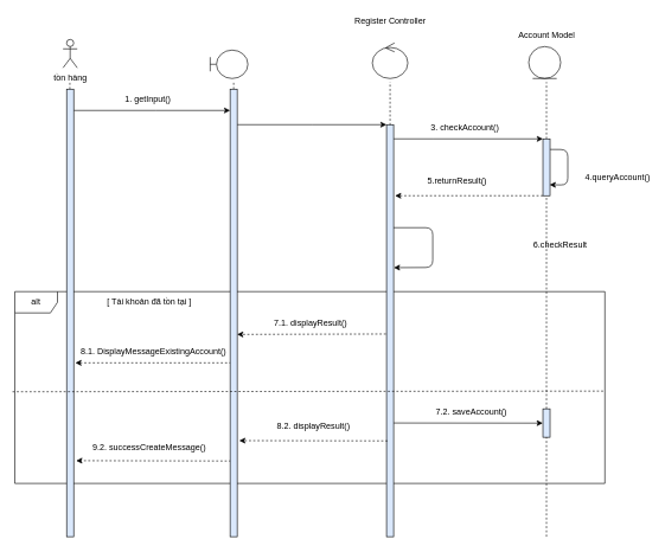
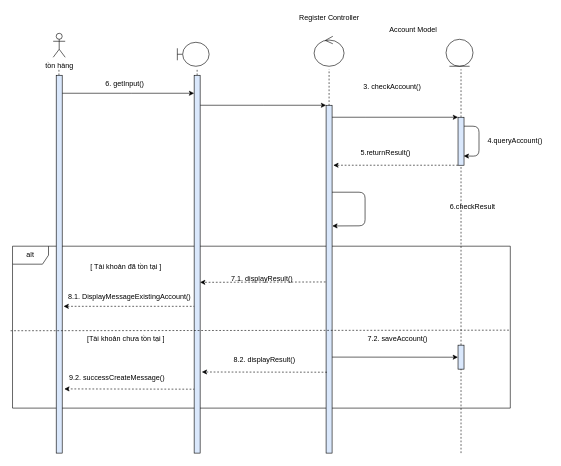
- <mxCell id="19" value="Account Model" style="text;html=1;align=center;verticalAlign=middle;resizable=0;points=[];autosize=1;strokeColor=none;fillColor=none;" parent="1" vertex="1"><mxGeometry x="723" y="40" width="90" height="20" as="geometry" /></mxCell>
+ <mxCell id="19" value="Account Model" style="text;html=1;align=center;verticalAlign=middle;resizable=0;points=[];autosize=1;strokeColor=none;fillColor=none;" parent="1" vertex="1"><mxGeometry x="643" y="40" width="90" height="20" as="geometry" /></mxCell>
- <mxCell id="9" value="1. getInput()" style="text;html=1;align=center;verticalAlign=middle;resizable=0;points=[];autosize=1;strokeColor=none;fillColor=none;" parent="1" vertex="1"><mxGeometry x="167" y="130" width="80" height="20" as="geometry" /></mxCell>
+ <mxCell id="9" value="6. getInput()" style="text;html=1;align=center;verticalAlign=middle;resizable=0;points=[];autosize=1;strokeColor=none;fillColor=none;" parent="1" vertex="1"><mxGeometry x="167" y="130" width="80" height="20" as="geometry" /></mxCell>
- <mxCell id="15" value="3. checkAccount()" style="text;html=1;align=center;verticalAlign=middle;resizable=0;points=[];autosize=1;strokeColor=none;fillColor=none;" parent="1" vertex="1"><mxGeometry x="598" y="170" width="110" height="20" as="geometry" /></mxCell>
+ <mxCell id="15" value="3. checkAccount()" style="text;html=1;align=center;verticalAlign=middle;resizable=0;points=[];autosize=1;strokeColor=none;fillColor=none;" parent="1" vertex="1"><mxGeometry x="598" y="135" width="110" height="20" as="geometry" /></mxCell>
- <mxCell id="22" value="4.queryAccount()" style="text;html=1;align=center;verticalAlign=middle;resizable=0;points=[];autosize=1;strokeColor=none;fillColor=none;" parent="1" vertex="1"><mxGeometry x="813" y="240" width="110" height="20" as="geometry" /></mxCell>
+ <mxCell id="22" value="4.queryAccount()" style="text;html=1;align=center;verticalAlign=middle;resizable=0;points=[];autosize=1;strokeColor=none;fillColor=none;" parent="1" vertex="1"><mxGeometry x="803" y="225" width="110" height="20" as="geometry" /></mxCell>
- <mxCell id="31" value="[ Tài khoản đã tồn tại ]" style="text;html=1;align=center;verticalAlign=middle;resizable=0;points=[];autosize=1;strokeColor=none;fillColor=none;" parent="1" vertex="1"><mxGeometry x="139.18" y="410" width="140" height="30" as="geometry" /></mxCell>
+ <mxCell id="31" value="[ Tài khoản đã tồn tại ]" style="text;html=1;align=center;verticalAlign=middle;resizable=0;points=[];autosize=1;strokeColor=none;fillColor=none;" parent="1" vertex="1"><mxGeometry x="139.18" y="430" width="140" height="30" as="geometry" /></mxCell>
- <mxCell id="33" value="7.1. displayResult()" style="text;html=1;align=center;verticalAlign=middle;resizable=0;points=[];autosize=1;strokeColor=none;fillColor=none;" parent="1" vertex="1"><mxGeometry x="375.7" y="445" width="120" height="20" as="geometry" /></mxCell>
+ <mxCell id="33" value="7.1. displayResult()" style="text;html=1;align=center;verticalAlign=middle;resizable=0;points=[];autosize=1;strokeColor=none;fillColor=none;" parent="1" vertex="1"><mxGeometry x="375.7" y="455" width="120" height="20" as="geometry" /></mxCell>
+ <mxCell id="34" value="[Tài khoản chưa tồn tại ]" style="text;html=1;align=center;verticalAlign=middle;resizable=0;points=[];autosize=1;strokeColor=none;fillColor=none;" parent="1" vertex="1"><mxGeometry x="134.18" y="550" width="150" height="30" as="geometry" /></mxCell>
- <mxCell id="37" value="7.2. saveAccount()" style="text;html=1;align=center;verticalAlign=middle;resizable=0;points=[];autosize=1;strokeColor=none;fillColor=none;" parent="1" vertex="1"><mxGeometry x="602.18" y="570" width="120" height="20" as="geometry" /></mxCell>
+ <mxCell id="37" value="7.2. saveAccount()" style="text;html=1;align=center;verticalAlign=middle;resizable=0;points=[];autosize=1;strokeColor=none;fillColor=none;" parent="1" vertex="1"><mxGeometry x="602.18" y="555" width="120" height="20" as="geometry" /></mxCell>
- <mxCell id="39" value="9.2. successCreateMessage()" style="text;html=1;align=center;verticalAlign=middle;resizable=0;points=[];autosize=1;strokeColor=none;fillColor=none;" parent="1" vertex="1"><mxGeometry x="124.18" y="620" width="170" height="20" as="geometry" /></mxCell>
+ <mxCell id="39" value="9.2. successCreateMessage()" style="text;html=1;align=center;verticalAlign=middle;resizable=0;points=[];autosize=1;strokeColor=none;fillColor=none;" parent="1" vertex="1"><mxGeometry x="109.18" y="620" width="170" height="20" as="geometry" /></mxCell>
